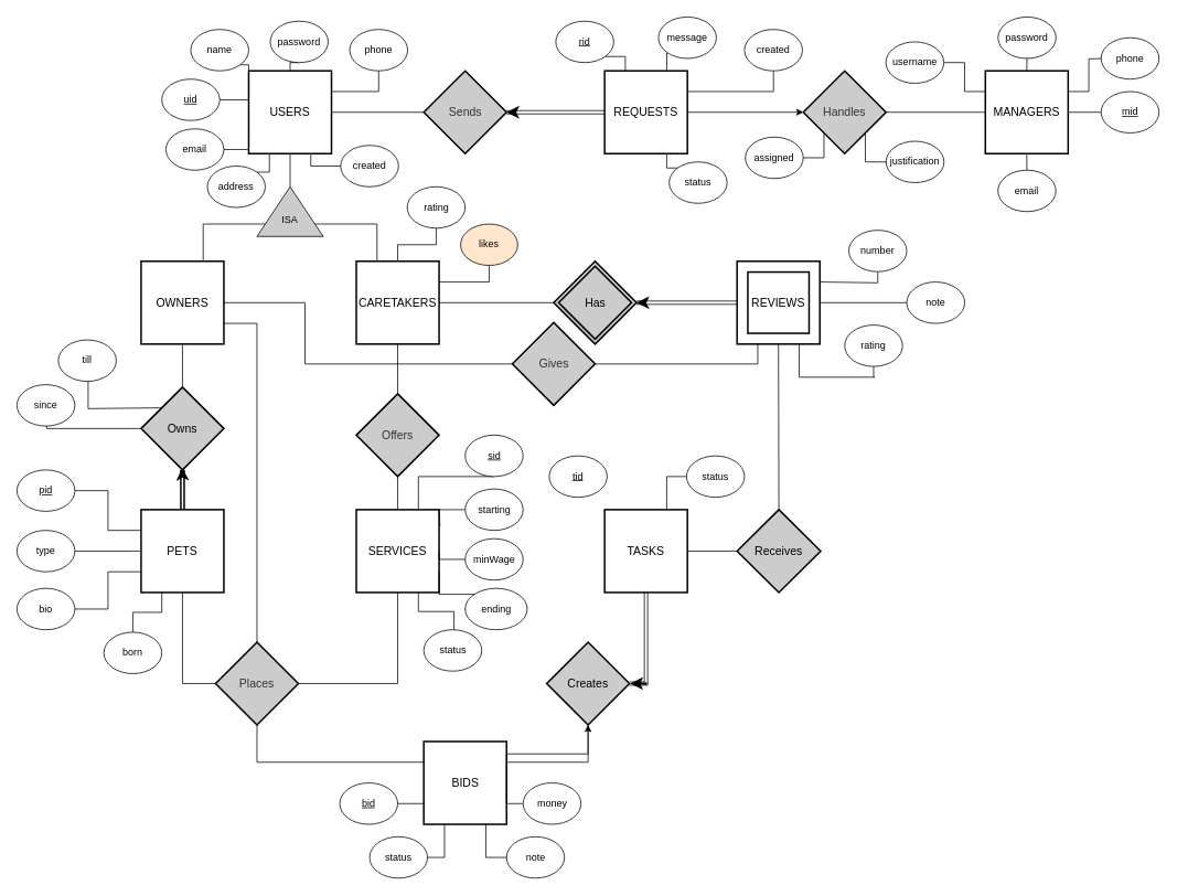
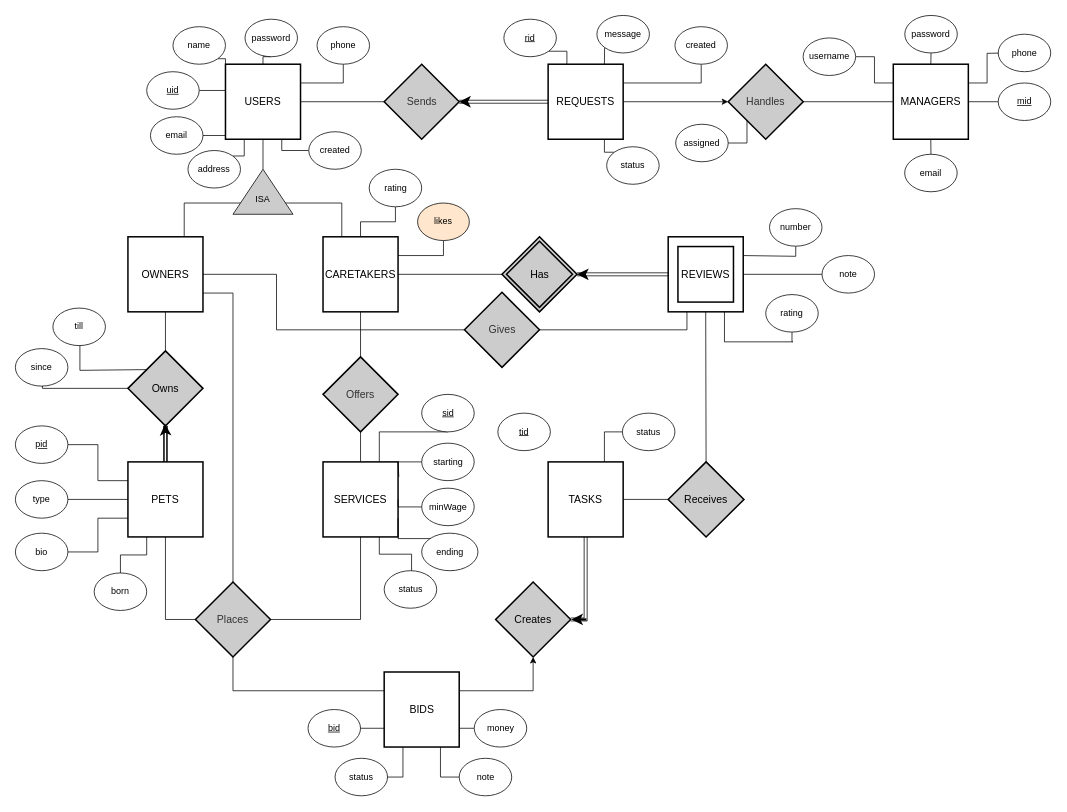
- <mxCell id="127" style="edgeStyle=orthogonalEdgeStyle;rounded=0;comic=0;orthogonalLoop=1;jettySize=auto;html=1;exitX=0;exitY=0.5;exitDx=0;exitDy=0;entryX=1;entryY=1;entryDx=0;entryDy=0;endArrow=none;endFill=0;strokeColor=#000000;" edge="1" parent="1" source="95" target="35"><mxGeometry relative="1" as="geometry"><mxPoint x="980.333" y="200" as="sourcePoint" /><mxPoint x="1005.333" y="170" as="targetPoint" /><Array as="points"><mxPoint x="1045" y="195" /></Array></mxGeometry></mxCell>
- <mxCell id="95" value="justification" style="ellipse;whiteSpace=wrap;html=1;shadow=0;strokeColor=#000000;" parent="1" vertex="1"><mxGeometry x="1070" y="170" width="70" height="50" as="geometry" /></mxCell>
- <mxCell id="114" style="edgeStyle=orthogonalEdgeStyle;rounded=0;comic=0;orthogonalLoop=1;jettySize=auto;html=1;exitX=0;exitY=0.5;exitDx=0;exitDy=0;endArrow=none;endFill=0;strokeWidth=1;strokeColor=#000000;" parent="1" source="115" target="42" edge="1"><mxGeometry relative="1" as="geometry" /></mxCell>
+ <mxCell id="114" style="edgeStyle=orthogonalEdgeStyle;rounded=0;comic=0;orthogonalLoop=1;jettySize=auto;html=1;exitX=0;exitY=0.5;exitDx=0;exitDy=0;entryX=1;entryY=0.75;entryDx=0;entryDy=0;endArrow=none;endFill=0;strokeWidth=1;strokeColor=#000000;" parent="1" source="115" target="29" edge="1"><mxGeometry relative="1" as="geometry" /></mxCell>
